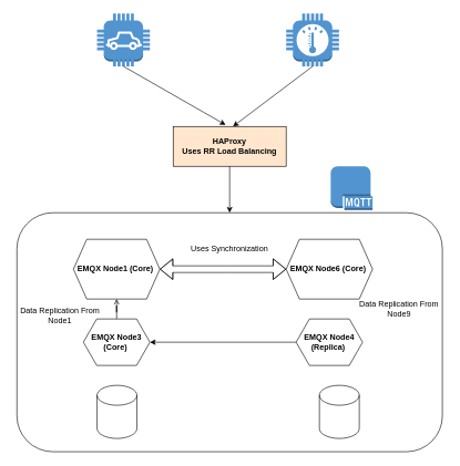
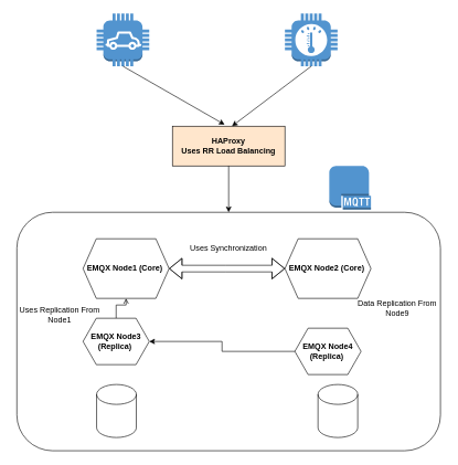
- <mxCell id="4" value="&lt;b&gt;EMQX Node1 (Core)&amp;nbsp;&lt;/b&gt;" style="shape=hexagon;perimeter=hexagonPerimeter2;whiteSpace=wrap;html=1;fixedSize=1;rounded=0;" vertex="1" parent="1"><mxGeometry x="110" y="360" width="130" height="90" as="geometry" /></mxCell>
+ <mxCell id="4" value="&lt;b&gt;EMQX Node1 (Core)&amp;nbsp;&lt;/b&gt;" style="shape=hexagon;perimeter=hexagonPerimeter2;whiteSpace=wrap;html=1;fixedSize=1;rounded=0;" vertex="1" parent="1"><mxGeometry x="125" y="360" width="130" height="90" as="geometry" /></mxCell>
- <mxCell id="5" value="&lt;b style=&quot;border-color: var(--border-color);&quot;&gt;EMQX Node6 (Core)&amp;nbsp;&lt;/b&gt;" style="shape=hexagon;perimeter=hexagonPerimeter2;whiteSpace=wrap;html=1;fixedSize=1;rounded=0;" vertex="1" parent="1"><mxGeometry x="430" y="360" width="130" height="90" as="geometry" /></mxCell>
+ <mxCell id="5" value="&lt;b style=&quot;border-color: var(--border-color);&quot;&gt;EMQX Node2 (Core)&amp;nbsp;&lt;/b&gt;" style="shape=hexagon;perimeter=hexagonPerimeter2;whiteSpace=wrap;html=1;fixedSize=1;rounded=0;" vertex="1" parent="1"><mxGeometry x="430" y="360" width="130" height="90" as="geometry" /></mxCell>
- <mxCell id="13" value="Data Replication From Node1" style="text;html=1;strokeColor=none;fillColor=none;align=center;verticalAlign=middle;whiteSpace=wrap;rounded=0;" vertex="1" parent="1"><mxGeometry x="20" y="460" width="140" height="30" as="geometry" /></mxCell>
+ <mxCell id="13" value="Uses Replication From Node1" style="text;html=1;strokeColor=none;fillColor=none;align=center;verticalAlign=middle;whiteSpace=wrap;rounded=0;" vertex="1" parent="1"><mxGeometry x="20" y="460" width="140" height="30" as="geometry" /></mxCell>
- <mxCell id="9" value="&lt;b&gt;EMQX Node3 (Core)&amp;nbsp;&lt;/b&gt;" style="shape=hexagon;perimeter=hexagonPerimeter2;whiteSpace=wrap;html=1;fixedSize=1;rounded=0;" vertex="1" parent="1"><mxGeometry x="125" y="480" width="100" height="70" as="geometry" /></mxCell>
+ <mxCell id="9" value="&lt;b&gt;EMQX Node3 (Replica)&amp;nbsp;&lt;/b&gt;" style="shape=hexagon;perimeter=hexagonPerimeter2;whiteSpace=wrap;html=1;fixedSize=1;rounded=0;" vertex="1" parent="1"><mxGeometry x="125" y="480" width="100" height="70" as="geometry" /></mxCell>
- <mxCell id="11" value="&lt;b&gt;EMQX Node4 (Replica)&amp;nbsp;&lt;/b&gt;" style="shape=hexagon;perimeter=hexagonPerimeter2;whiteSpace=wrap;html=1;fixedSize=1;rounded=0;" vertex="1" parent="1"><mxGeometry x="445" y="480" width="100" height="70" as="geometry" /></mxCell>
+ <mxCell id="11" value="&lt;b&gt;EMQX Node4 (Replica)&amp;nbsp;&lt;/b&gt;" style="shape=hexagon;perimeter=hexagonPerimeter2;whiteSpace=wrap;html=1;fixedSize=1;rounded=0;" vertex="1" parent="1"><mxGeometry x="445" y="495" width="100" height="70" as="geometry" /></mxCell>
